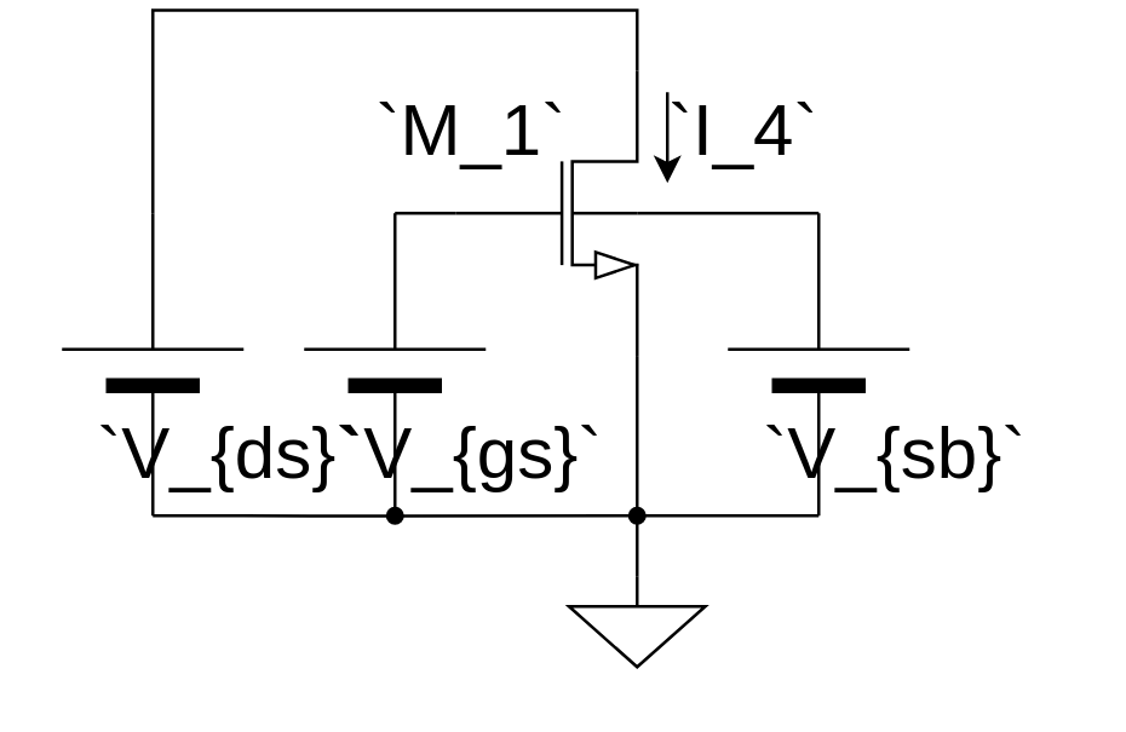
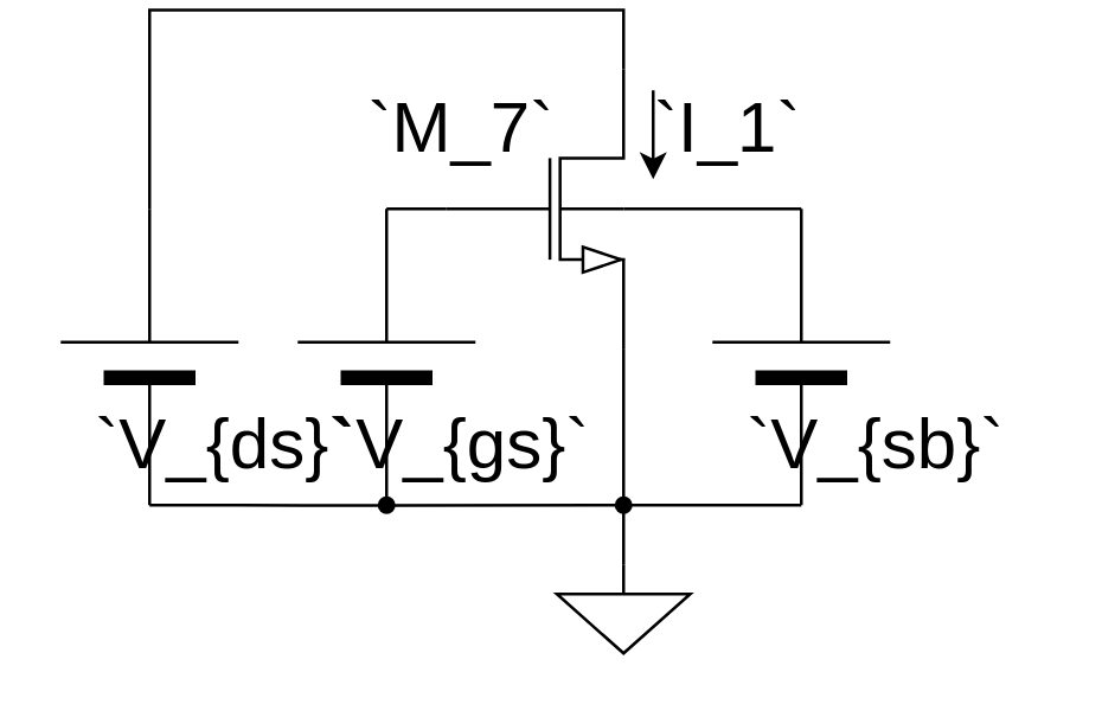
- <mxCell id="18" value="&lt;font style=&quot;font-size: 24px;&quot;&gt;`M_1`&lt;/font&gt;" style="text;html=1;align=center;verticalAlign=middle;resizable=0;points=[];autosize=1;strokeColor=none;fillColor=none;fontSize=11;fontFamily=Helvetica;fontColor=default;" parent="1" vertex="1"><mxGeometry x="110" y="22.86" width="90" height="40" as="geometry" /></mxCell>
+ <mxCell id="18" value="&lt;font style=&quot;font-size: 24px;&quot;&gt;`M_7`&lt;/font&gt;" style="text;html=1;align=center;verticalAlign=middle;resizable=0;points=[];autosize=1;strokeColor=none;fillColor=none;fontSize=11;fontFamily=Helvetica;fontColor=default;" parent="1" vertex="1"><mxGeometry x="110" y="22.86" width="90" height="40" as="geometry" /></mxCell>
- <mxCell id="20" value="&lt;font style=&quot;font-size: 24px;&quot;&gt;`I_4`&lt;/font&gt;" style="text;html=1;align=center;verticalAlign=middle;resizable=0;points=[];autosize=1;strokeColor=none;fillColor=none;fontSize=11;fontFamily=Helvetica;fontColor=default;" parent="1" vertex="1"><mxGeometry x="210" y="22.86" width="70" height="40" as="geometry" /></mxCell>
+ <mxCell id="20" value="&lt;font style=&quot;font-size: 24px;&quot;&gt;`I_1`&lt;/font&gt;" style="text;html=1;align=center;verticalAlign=middle;resizable=0;points=[];autosize=1;strokeColor=none;fillColor=none;fontSize=11;fontFamily=Helvetica;fontColor=default;" parent="1" vertex="1"><mxGeometry x="210" y="22.86" width="70" height="40" as="geometry" /></mxCell>
